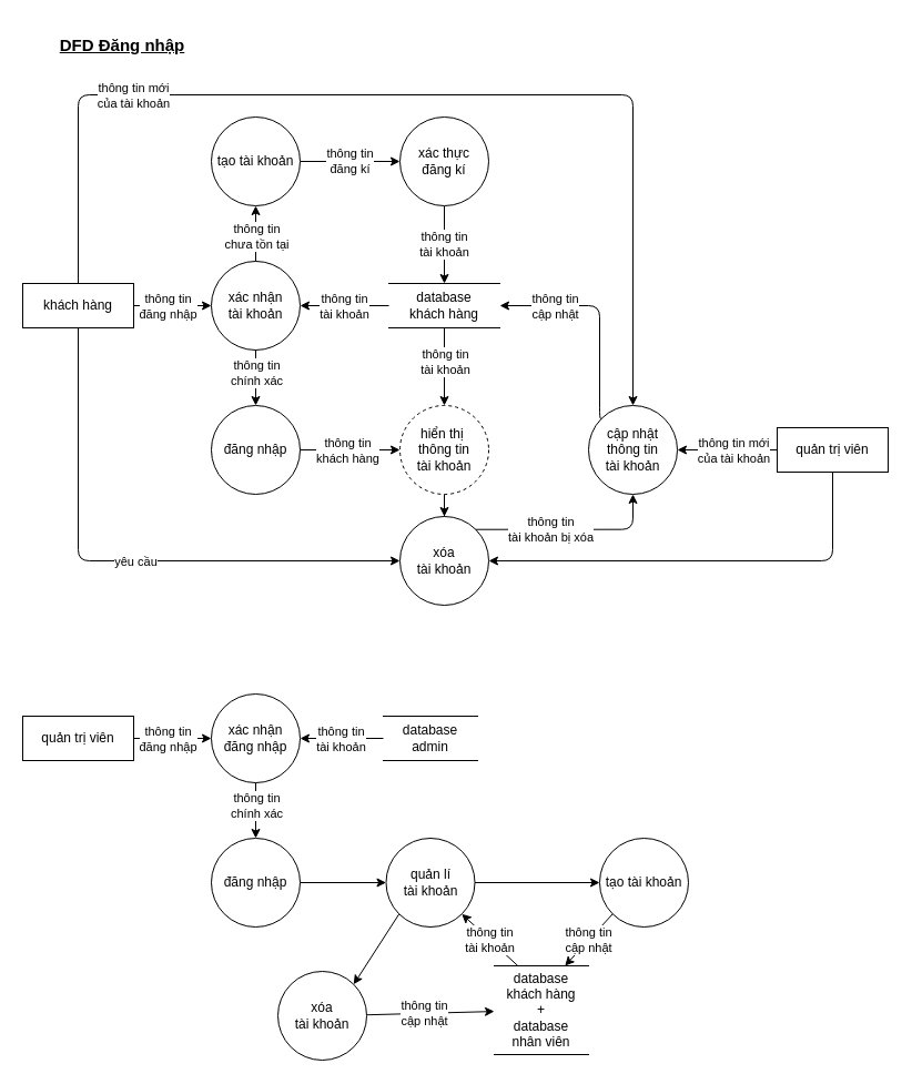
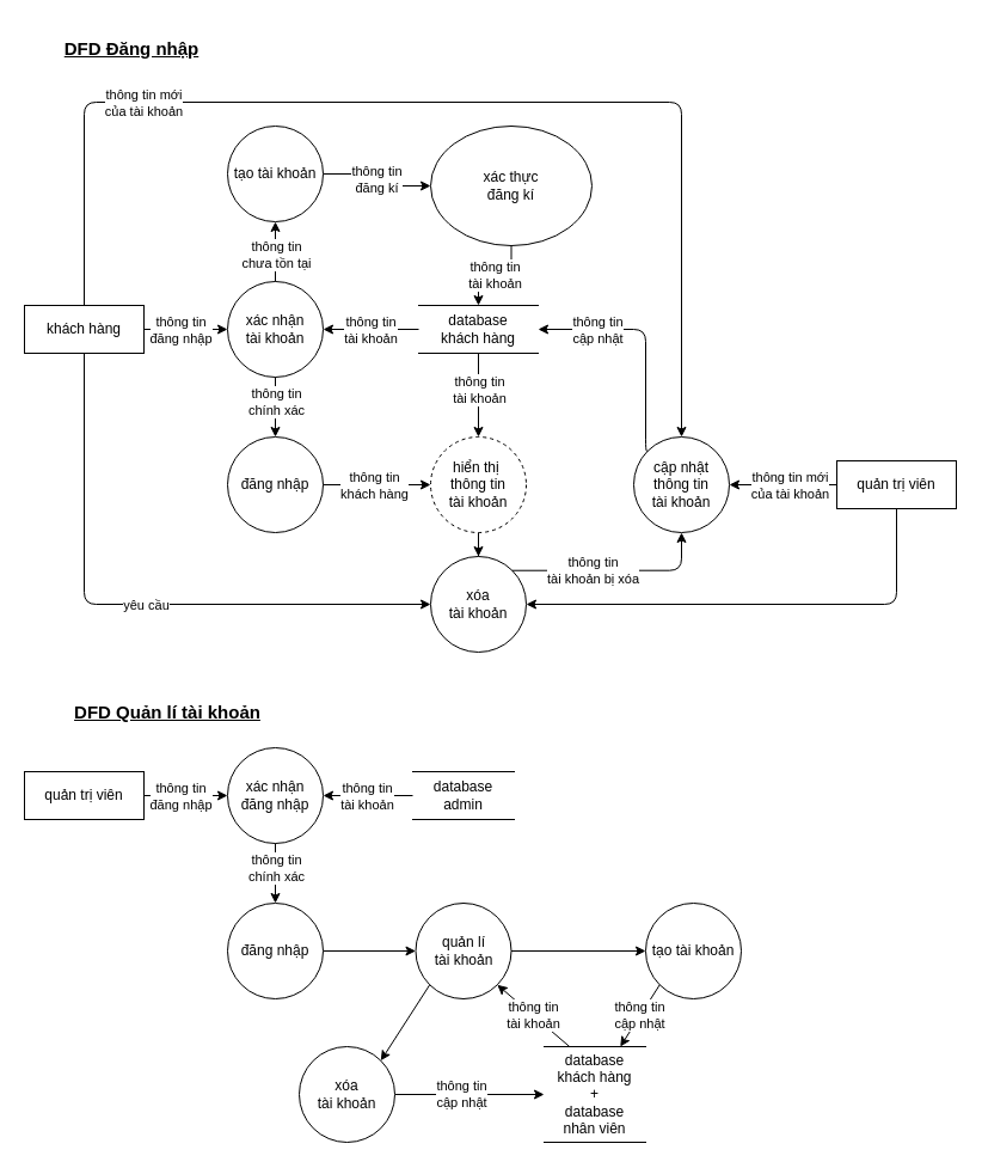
- <mxCell id="30" value="xác thực&lt;br&gt;đăng kí" style="ellipse;whiteSpace=wrap;html=1;aspect=fixed;" parent="1" vertex="1"><mxGeometry x="360" y="105" width="80" height="80" as="geometry" /></mxCell>
+ <mxCell id="30" value="xác thực&lt;br&gt;đăng kí" style="ellipse;whiteSpace=wrap;html=1;aspect=fixed;" parent="1" vertex="1"><mxGeometry x="360" y="105" width="135" height="100" as="geometry" /></mxCell>
+ <mxCell id="59" value="DFD Quản lí tài khoản" style="text;html=1;strokeColor=none;fillColor=none;align=center;verticalAlign=middle;whiteSpace=wrap;rounded=0;fontStyle=5;fontSize=15;" parent="1" vertex="1"><mxGeometry x="60" y="575" width="160" height="40" as="geometry" /></mxCell>
- <mxCell id="55" value="database&lt;br&gt;khách hàng&lt;br&gt;+&lt;br&gt;database&lt;br&gt;nhân viên" style="shape=partialRectangle;whiteSpace=wrap;html=1;left=0;right=0;fillColor=none;" parent="1" vertex="1"><mxGeometry x="445" y="870" width="85" height="80" as="geometry" /></mxCell>
+ <mxCell id="55" value="database&lt;br&gt;khách hàng&lt;br&gt;+&lt;br&gt;database&lt;br&gt;nhân viên" style="shape=partialRectangle;whiteSpace=wrap;html=1;left=0;right=0;fillColor=none;" parent="1" vertex="1"><mxGeometry x="455" y="875" width="85" height="80" as="geometry" /></mxCell>
